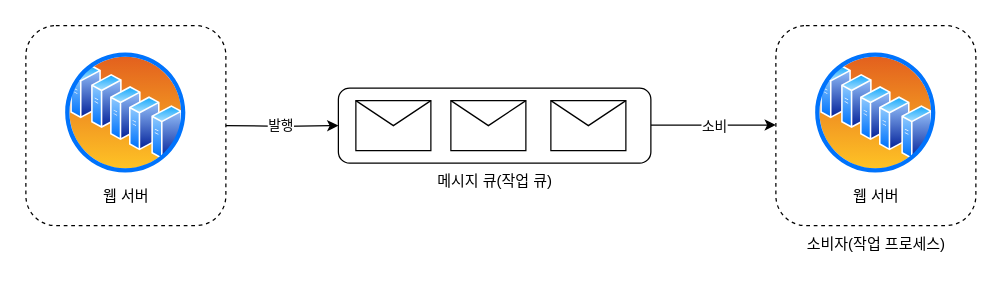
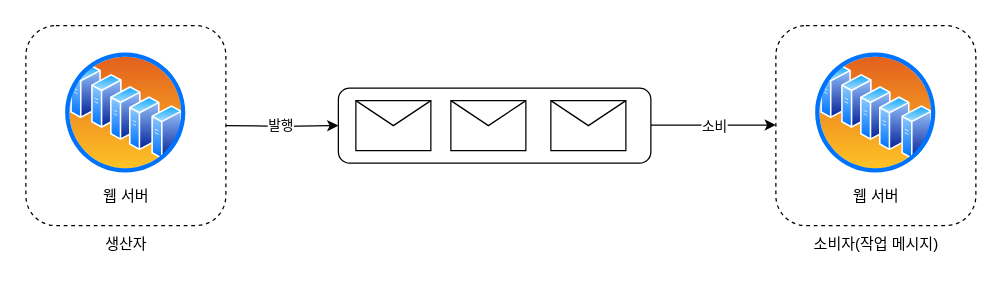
- <mxCell id="10" value="메시지 큐(작업 큐)" style="text;html=1;align=center;verticalAlign=middle;resizable=0;points=[];autosize=1;strokeColor=none;fillColor=none;" vertex="1" parent="1"><mxGeometry x="335" y="130" width="120" height="30" as="geometry" /></mxCell>
+ <mxCell id="13" value="생산자" style="text;html=1;align=center;verticalAlign=middle;resizable=0;points=[];autosize=1;strokeColor=none;fillColor=none;" vertex="1" parent="1"><mxGeometry x="70" y="180" width="60" height="30" as="geometry" /></mxCell>
- <mxCell id="16" value="소비자(작업 프로세스)" style="text;html=1;align=center;verticalAlign=middle;resizable=0;points=[];autosize=1;strokeColor=none;fillColor=none;" vertex="1" parent="1"><mxGeometry x="630" y="180" width="140" height="30" as="geometry" /></mxCell>
+ <mxCell id="16" value="소비자(작업 메시지)" style="text;html=1;align=center;verticalAlign=middle;resizable=0;points=[];autosize=1;strokeColor=none;fillColor=none;" vertex="1" parent="1"><mxGeometry x="630" y="180" width="140" height="30" as="geometry" /></mxCell>
